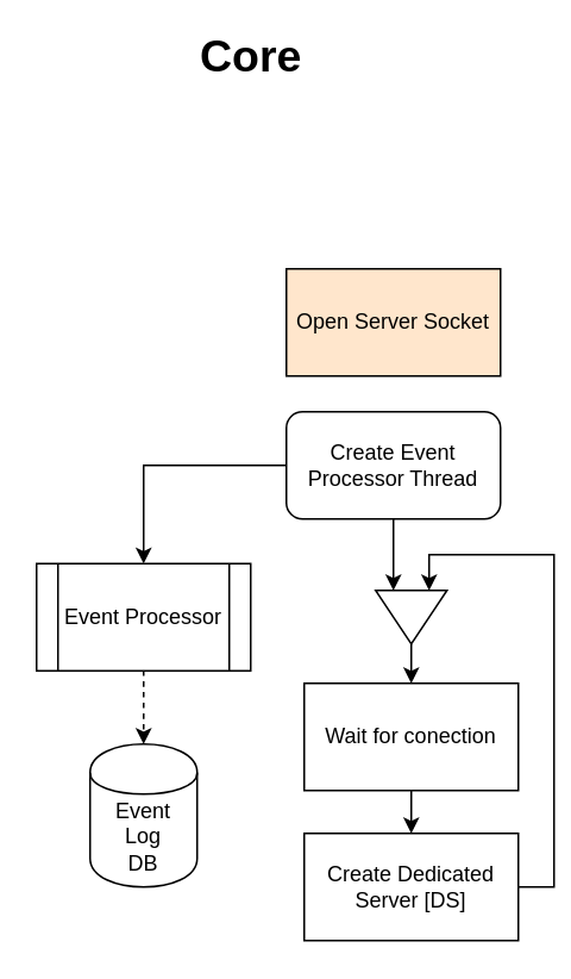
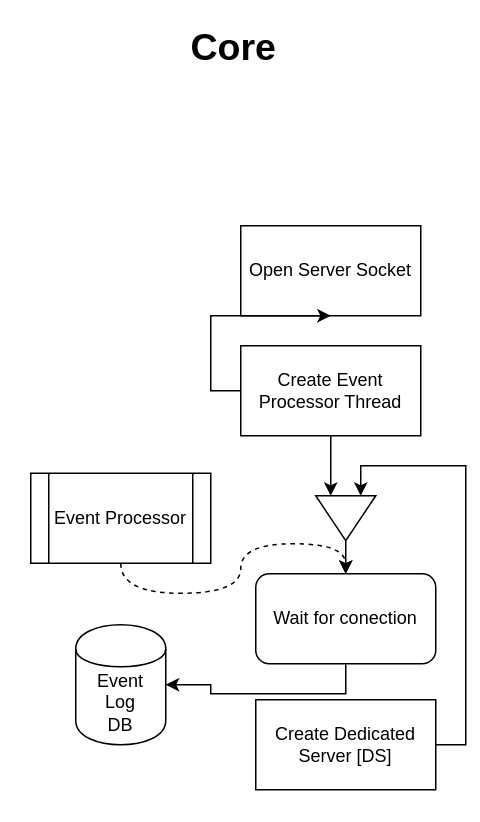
- <mxCell id="15" value="&lt;font style=&quot;font-size: 25px&quot;&gt;&lt;b&gt;Core&lt;/b&gt;&lt;/font&gt;" style="text;html=1;align=center;verticalAlign=middle;resizable=0;points=[];;autosize=1;" parent="1" vertex="1"><mxGeometry x="105" y="20" width="70" height="20" as="geometry" /></mxCell>
+ <mxCell id="15" value="&lt;font style=&quot;font-size: 25px&quot;&gt;&lt;b&gt;Core&lt;/b&gt;&lt;/font&gt;" style="text;html=1;align=center;verticalAlign=middle;resizable=0;points=[];;autosize=1;" parent="1" vertex="1"><mxGeometry x="120" y="20" width="70" height="20" as="geometry" /></mxCell>
- <mxCell id="3" value="Open Server Socket" style="rounded=0;whiteSpace=wrap;html=1;fillColor=#ffe6cc;" parent="1" vertex="1"><mxGeometry x="160" y="150" width="120" height="60" as="geometry" /></mxCell>
+ <mxCell id="3" value="Open Server Socket" style="rounded=0;whiteSpace=wrap;html=1;" parent="1" vertex="1"><mxGeometry x="160" y="150" width="120" height="60" as="geometry" /></mxCell>
- <mxCell id="10" style="edgeStyle=orthogonalEdgeStyle;rounded=0;orthogonalLoop=1;jettySize=auto;html=1;exitX=0;exitY=0.5;exitDx=0;exitDy=0;entryX=0.5;entryY=0;entryDx=0;entryDy=0;" parent="1" source="11" target="13" edge="1"><mxGeometry relative="1" as="geometry" /></mxCell>
+ <mxCell id="10" style="edgeStyle=orthogonalEdgeStyle;rounded=0;orthogonalLoop=1;jettySize=auto;html=1;exitX=0;exitY=0.5;exitDx=0;exitDy=0;" parent="1" source="11" target="3" edge="1"><mxGeometry relative="1" as="geometry" /></mxCell>
- <mxCell id="11" value="Create Event Processor Thread" style="whiteSpace=wrap;html=1;rounded=1;" parent="1" vertex="1"><mxGeometry x="160" y="230" width="120" height="60" as="geometry" /></mxCell>
+ <mxCell id="11" value="Create Event Processor Thread" style="rounded=0;whiteSpace=wrap;html=1;" parent="1" vertex="1"><mxGeometry x="160" y="230" width="120" height="60" as="geometry" /></mxCell>
- <mxCell id="12" style="edgeStyle=orthogonalEdgeStyle;curved=1;rounded=0;orthogonalLoop=1;jettySize=auto;html=1;exitX=0.5;exitY=1;exitDx=0;exitDy=0;entryX=0.5;entryY=0;entryDx=0;entryDy=0;dashed=1;" parent="1" source="13" target="14" edge="1"><mxGeometry relative="1" as="geometry" /></mxCell>
+ <mxCell id="12" style="edgeStyle=orthogonalEdgeStyle;curved=1;rounded=0;orthogonalLoop=1;jettySize=auto;html=1;exitX=0.5;exitY=1;exitDx=0;exitDy=0;dashed=1;" parent="1" source="13" target="7" edge="1"><mxGeometry relative="1" as="geometry" /></mxCell>
- <mxCell id="7" value="Wait for conection" style="rounded=0;whiteSpace=wrap;html=1;" parent="1" vertex="1"><mxGeometry x="170" y="382" width="120" height="60" as="geometry" /></mxCell>
+ <mxCell id="7" value="Wait for conection" style="whiteSpace=wrap;html=1;rounded=1;" parent="1" vertex="1"><mxGeometry x="170" y="382" width="120" height="60" as="geometry" /></mxCell>
- <mxCell id="6" style="edgeStyle=orthogonalEdgeStyle;rounded=0;orthogonalLoop=1;jettySize=auto;html=1;exitX=0.5;exitY=1;exitDx=0;exitDy=0;entryX=0.5;entryY=0;entryDx=0;entryDy=0;" parent="1" source="7" target="9" edge="1"><mxGeometry relative="1" as="geometry" /></mxCell>
+ <mxCell id="6" style="edgeStyle=orthogonalEdgeStyle;rounded=0;orthogonalLoop=1;jettySize=auto;html=1;exitX=0.5;exitY=1;exitDx=0;exitDy=0;" parent="1" source="7" target="14" edge="1"><mxGeometry relative="1" as="geometry" /></mxCell>
